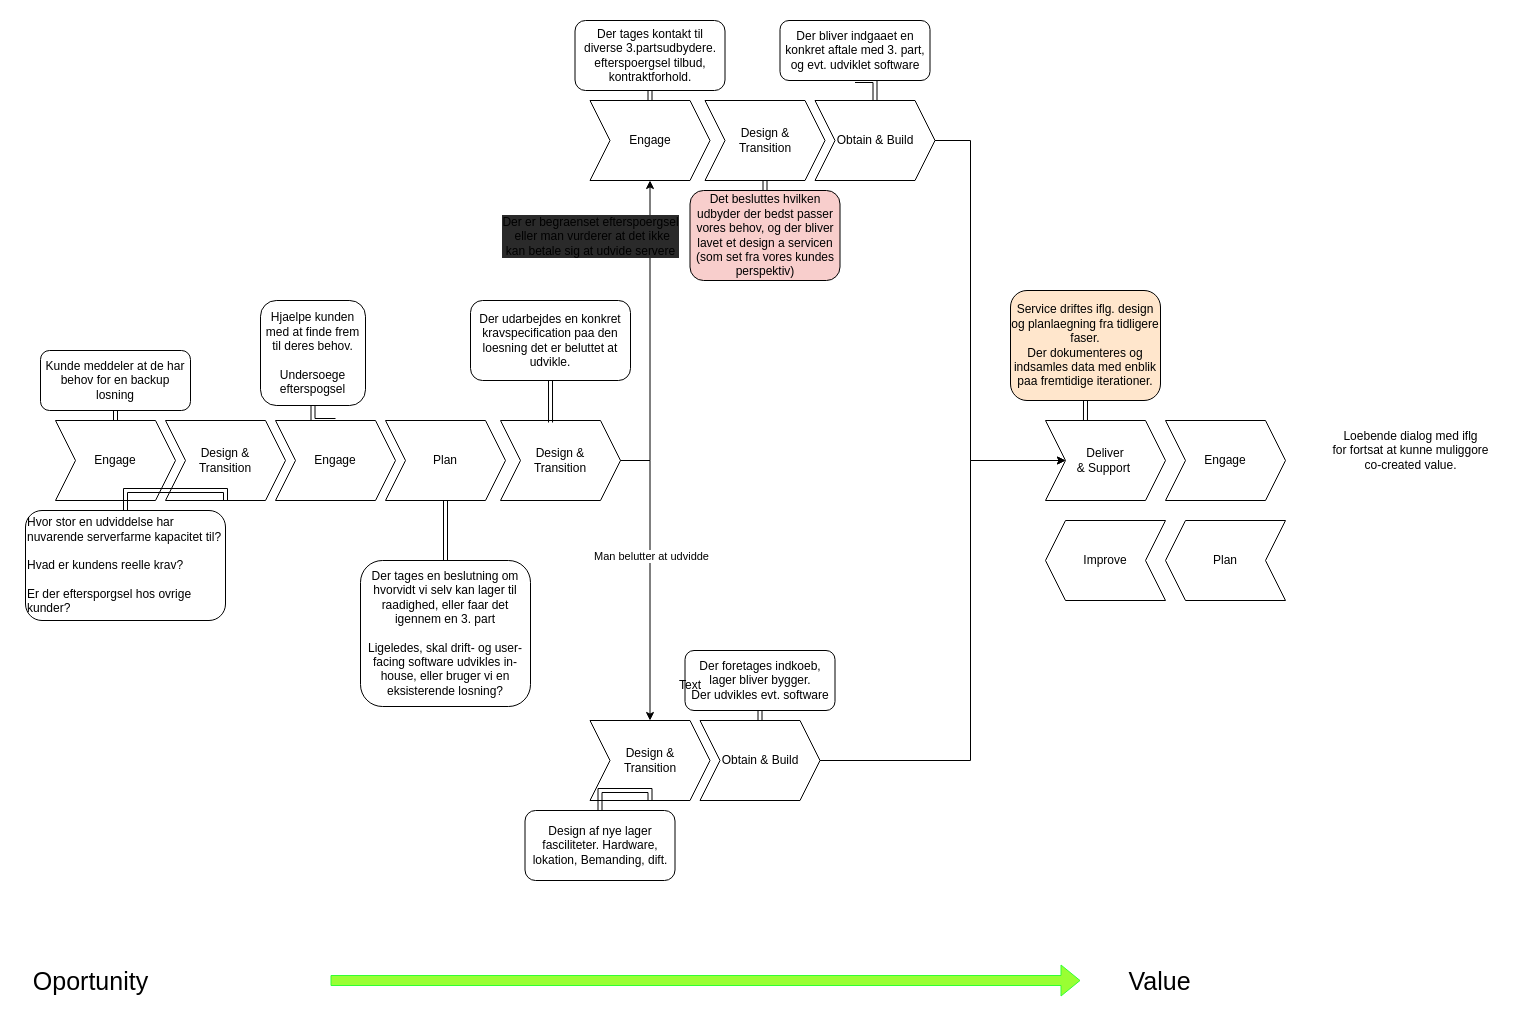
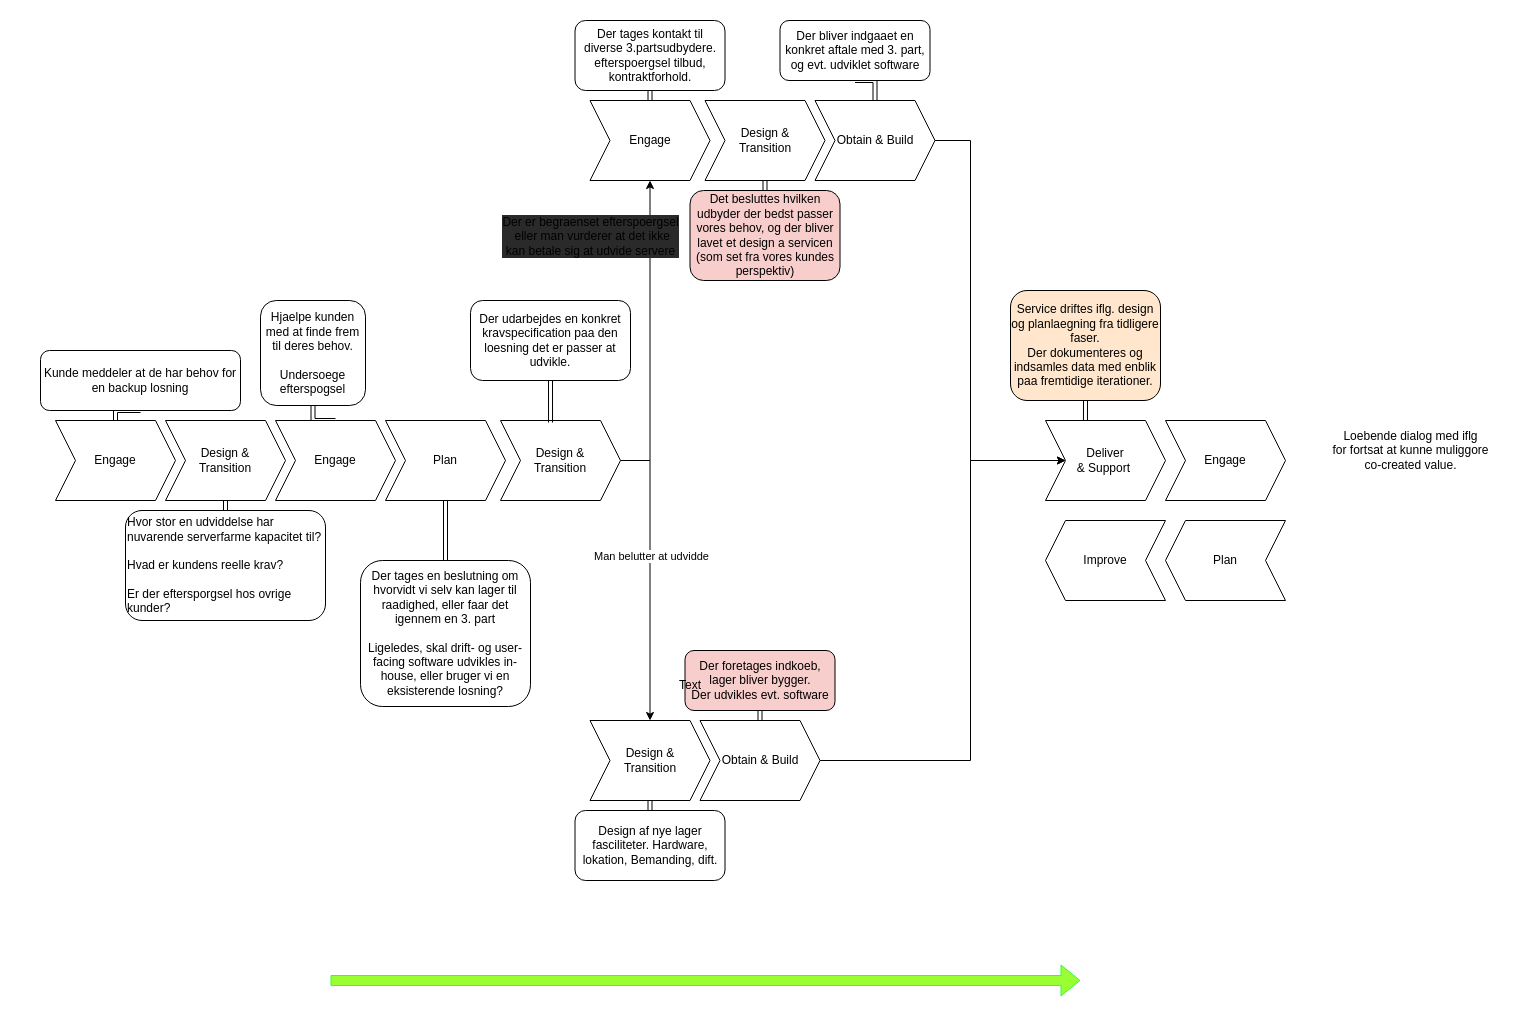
- <mxCell id="37" value="Der udarbejdes en konkret kravspecification paa den loesning det er beluttet at udvikle." style="rounded=1;whiteSpace=wrap;html=1;" parent="1" vertex="1"><mxGeometry x="470" y="300" width="160" height="80" as="geometry" /></mxCell>
+ <mxCell id="37" value="Der udarbejdes en konkret kravspecification paa den loesning det er passer at udvikle." style="rounded=1;whiteSpace=wrap;html=1;" parent="1" vertex="1"><mxGeometry x="470" y="300" width="160" height="80" as="geometry" /></mxCell>
- <mxCell id="8" value="Kunde meddeler at de har behov for en backup losning" style="rounded=1;whiteSpace=wrap;html=1;" parent="1" vertex="1"><mxGeometry x="40" y="350" width="150" height="60" as="geometry" /></mxCell>
+ <mxCell id="8" value="Kunde meddeler at de har behov for en backup losning" style="rounded=1;whiteSpace=wrap;html=1;" parent="1" vertex="1"><mxGeometry x="40" y="350" width="200" height="60" as="geometry" /></mxCell>
- <mxCell id="10" value="&lt;span style=&quot;background-color: initial;&quot;&gt;Hvor stor en udviddelse har nuvarende serverfarme kapacitet til?&lt;br&gt;&lt;/span&gt;&lt;br&gt;Hvad er kundens reelle krav?&lt;br&gt;&lt;br&gt;Er der eftersporgsel hos ovrige kunder?" style="rounded=1;whiteSpace=wrap;html=1;align=left;" parent="1" vertex="1"><mxGeometry x="25" y="510" width="200" height="110" as="geometry" /></mxCell>
+ <mxCell id="10" value="&lt;span style=&quot;background-color: initial;&quot;&gt;Hvor stor en udviddelse har nuvarende serverfarme kapacitet til?&lt;br&gt;&lt;/span&gt;&lt;br&gt;Hvad er kundens reelle krav?&lt;br&gt;&lt;br&gt;Er der eftersporgsel hos ovrige kunder?" style="rounded=1;whiteSpace=wrap;html=1;align=left;" parent="1" vertex="1"><mxGeometry x="125" y="510" width="200" height="110" as="geometry" /></mxCell>
- <mxCell id="17" value="Der foretages indkoeb, lager bliver bygger.&lt;br&gt;Der udvikles evt. software" style="rounded=1;whiteSpace=wrap;html=1;" parent="1" vertex="1"><mxGeometry x="684.5" y="650" width="150" height="60" as="geometry" /></mxCell>
+ <mxCell id="17" value="Der foretages indkoeb, lager bliver bygger.&lt;br&gt;Der udvikles evt. software" style="rounded=1;whiteSpace=wrap;html=1;fillColor=#f8cecc;" parent="1" vertex="1"><mxGeometry x="684.5" y="650" width="150" height="60" as="geometry" /></mxCell>
- <mxCell id="13" value="Design af nye lager fasciliteter. Hardware, lokation, Bemanding, dift." style="rounded=1;whiteSpace=wrap;html=1;" parent="1" vertex="1"><mxGeometry x="524.5" y="810" width="150" height="70" as="geometry" /></mxCell>
+ <mxCell id="13" value="Design af nye lager fasciliteter. Hardware, lokation, Bemanding, dift." style="rounded=1;whiteSpace=wrap;html=1;" parent="1" vertex="1"><mxGeometry x="574.5" y="810" width="150" height="70" as="geometry" /></mxCell>
- <mxCell id="48" value="&lt;font style=&quot;font-size: 25px;&quot;&gt;Oportunity&lt;/font&gt;" style="text;html=1;align=center;verticalAlign=middle;resizable=0;points=[];autosize=1;strokeColor=none;fillColor=none;" parent="1" vertex="1"><mxGeometry x="20" y="960" width="140" height="40" as="geometry" /></mxCell>
- <mxCell id="49" value="&lt;font style=&quot;font-size: 25px;&quot;&gt;Value&lt;br&gt;&lt;/font&gt;" style="text;html=1;align=center;verticalAlign=middle;resizable=0;points=[];autosize=1;strokeColor=none;fillColor=none;" parent="1" vertex="1"><mxGeometry x="1114" y="960" width="90" height="40" as="geometry" /></mxCell>
